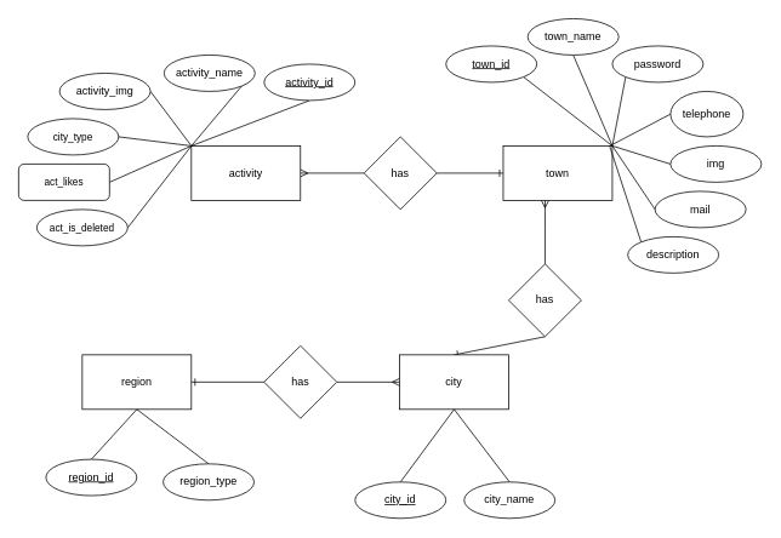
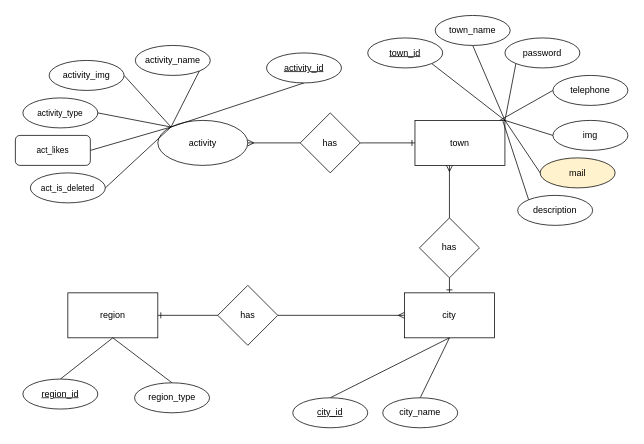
- <mxCell id="29" value="activity_id" style="ellipse;whiteSpace=wrap;html=1;align=center;fontStyle=4;" vertex="1" parent="1"><mxGeometry x="290" y="70" width="100" height="40" as="geometry" /></mxCell>
+ <mxCell id="29" value="activity_id" style="ellipse;whiteSpace=wrap;html=1;align=center;fontStyle=4;" vertex="1" parent="1"><mxGeometry x="355" y="70" width="100" height="40" as="geometry" /></mxCell>
- <mxCell id="43" value="telephone" style="ellipse;whiteSpace=wrap;html=1;align=center;" vertex="1" parent="1"><mxGeometry x="737" y="100" width="80" height="50" as="geometry" /></mxCell>
+ <mxCell id="43" value="telephone" style="ellipse;whiteSpace=wrap;html=1;align=center;" vertex="1" parent="1"><mxGeometry x="737" y="100" width="100" height="40" as="geometry" /></mxCell>
- <mxCell id="35" value="city_type" style="ellipse;whiteSpace=wrap;html=1;align=center;fontFamily=Helvetica;fontSize=11;fontColor=default;" vertex="1" parent="1"><mxGeometry x="30" y="130" width="100" height="40" as="geometry" /></mxCell>
+ <mxCell id="35" value="activity_type" style="ellipse;whiteSpace=wrap;html=1;align=center;fontFamily=Helvetica;fontSize=11;fontColor=default;" vertex="1" parent="1"><mxGeometry x="30" y="130" width="100" height="40" as="geometry" /></mxCell>
- <mxCell id="27" value="activity" style="whiteSpace=wrap;html=1;" vertex="1" parent="1"><mxGeometry x="210" y="160" width="120" height="60" as="geometry" /></mxCell>
+ <mxCell id="27" value="activity" style="ellipse;whiteSpace=wrap;html=1;" vertex="1" parent="1"><mxGeometry x="210" y="160" width="120" height="60" as="geometry" /></mxCell>
- <mxCell id="47" value="mail" style="ellipse;whiteSpace=wrap;html=1;align=center;" vertex="1" parent="1"><mxGeometry x="720" y="210" width="100" height="40" as="geometry" /></mxCell>
+ <mxCell id="47" value="mail" style="ellipse;whiteSpace=wrap;html=1;align=center;fillColor=#fff2cc;" vertex="1" parent="1"><mxGeometry x="720" y="210" width="100" height="40" as="geometry" /></mxCell>
- <mxCell id="7" value="city" style="whiteSpace=wrap;html=1;" vertex="1" parent="1"><mxGeometry x="439" y="390" width="120" height="60" as="geometry" /></mxCell>
+ <mxCell id="7" value="city" style="whiteSpace=wrap;html=1;" vertex="1" parent="1"><mxGeometry x="539" y="390" width="120" height="60" as="geometry" /></mxCell>
- <mxCell id="17" value="region_id" style="ellipse;whiteSpace=wrap;html=1;align=center;fontStyle=4;" vertex="1" parent="1"><mxGeometry x="50" y="505" width="100" height="40" as="geometry" /></mxCell>
+ <mxCell id="17" value="region_id" style="ellipse;whiteSpace=wrap;html=1;align=center;fontStyle=4;" vertex="1" parent="1"><mxGeometry x="30" y="505" width="100" height="40" as="geometry" /></mxCell>
